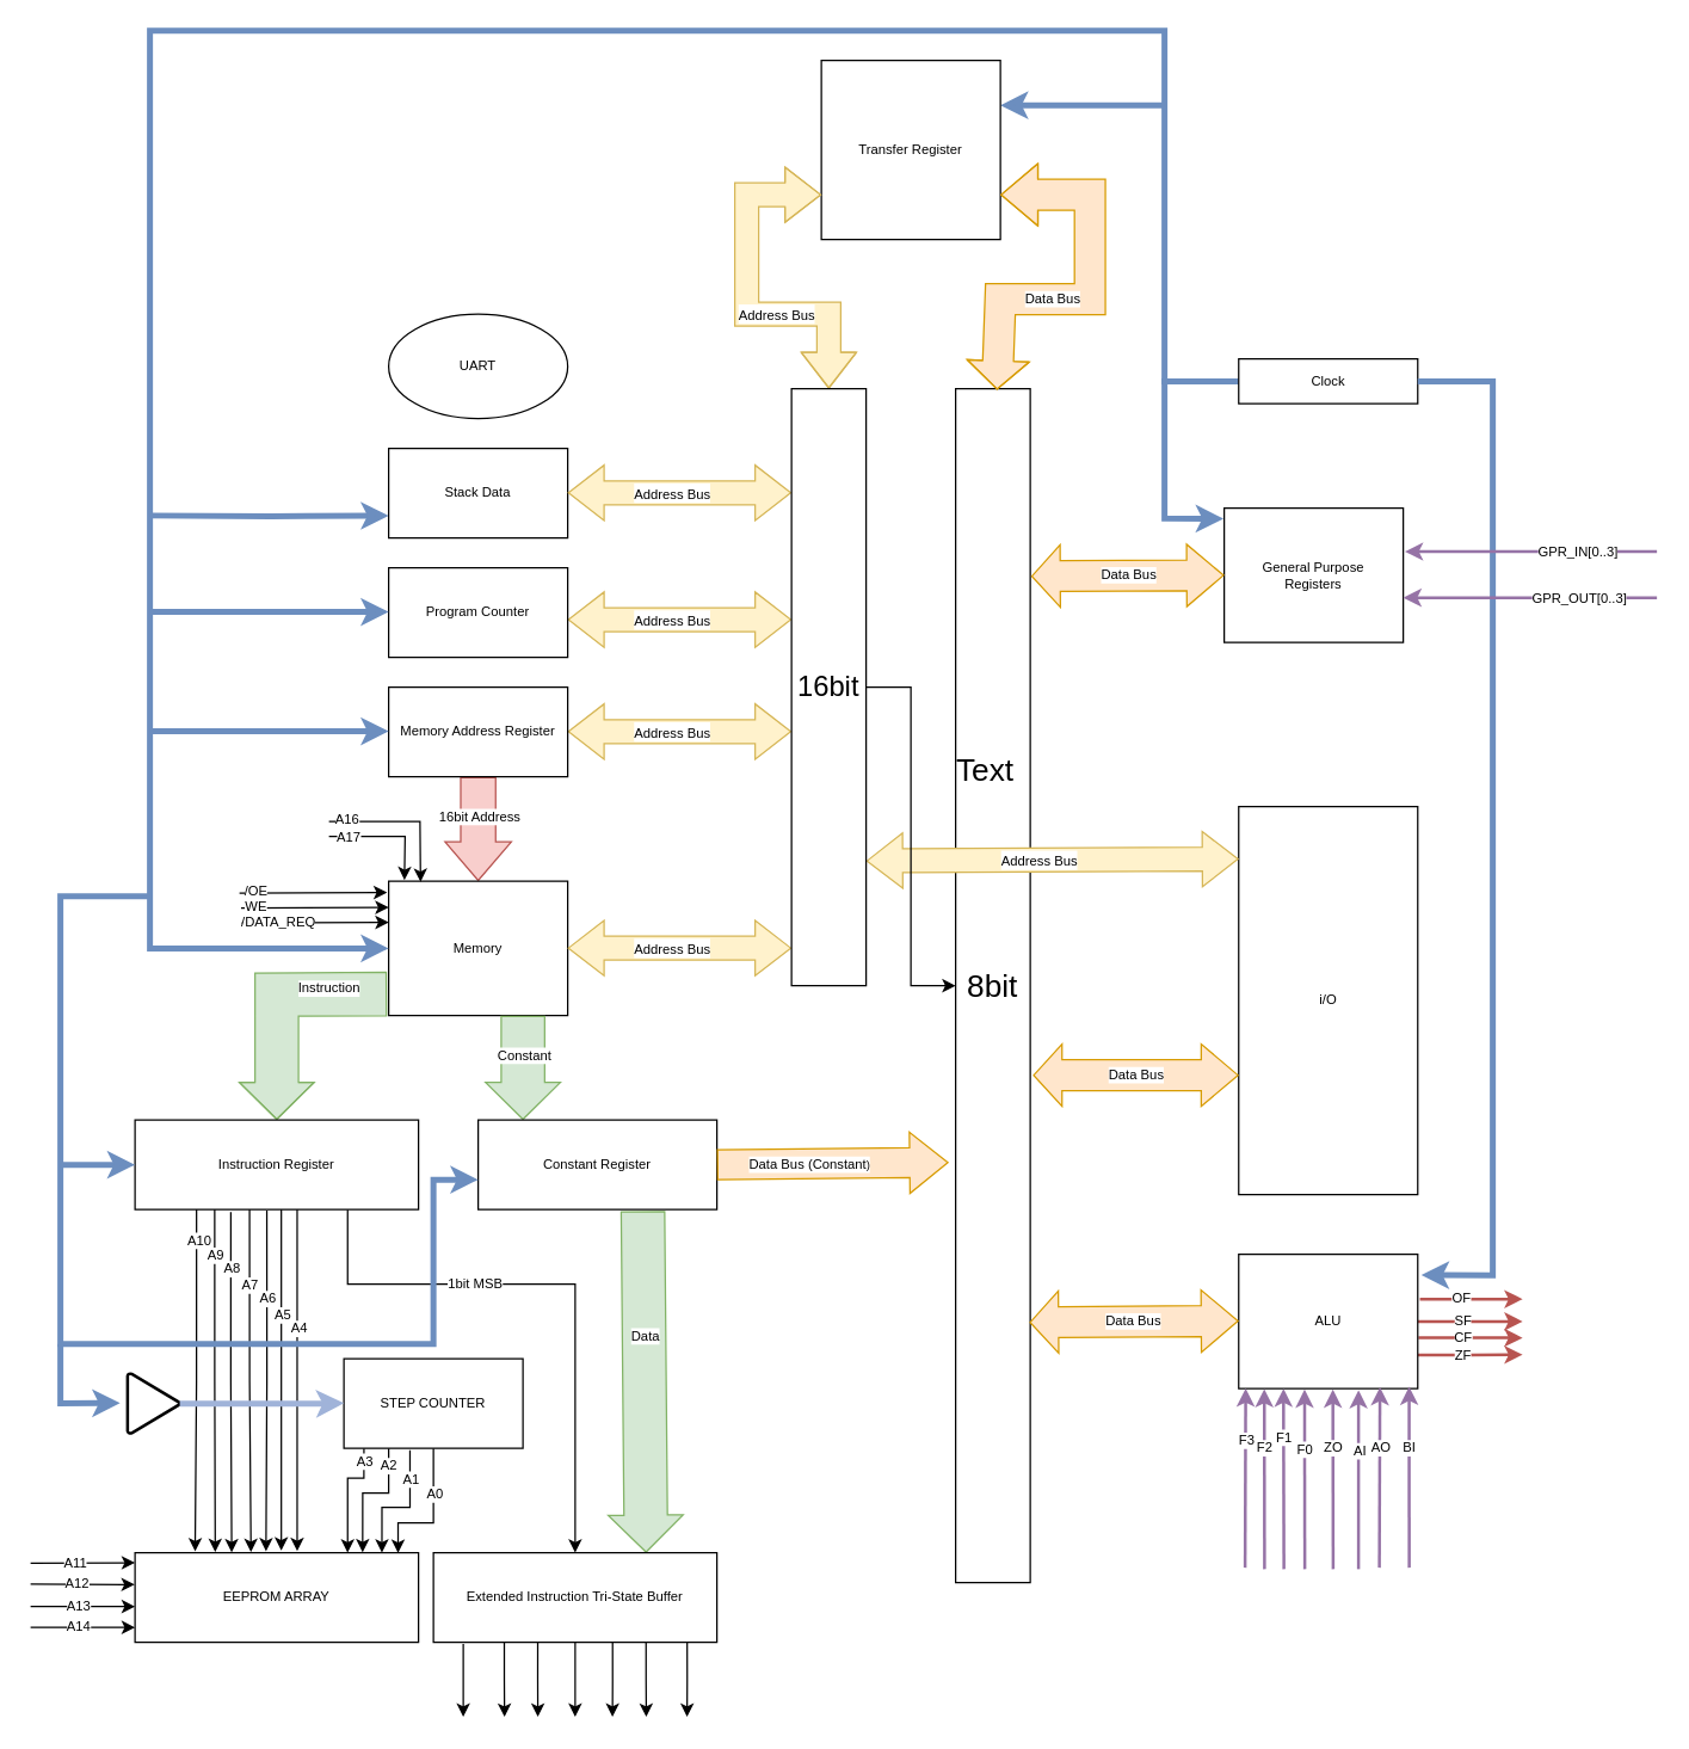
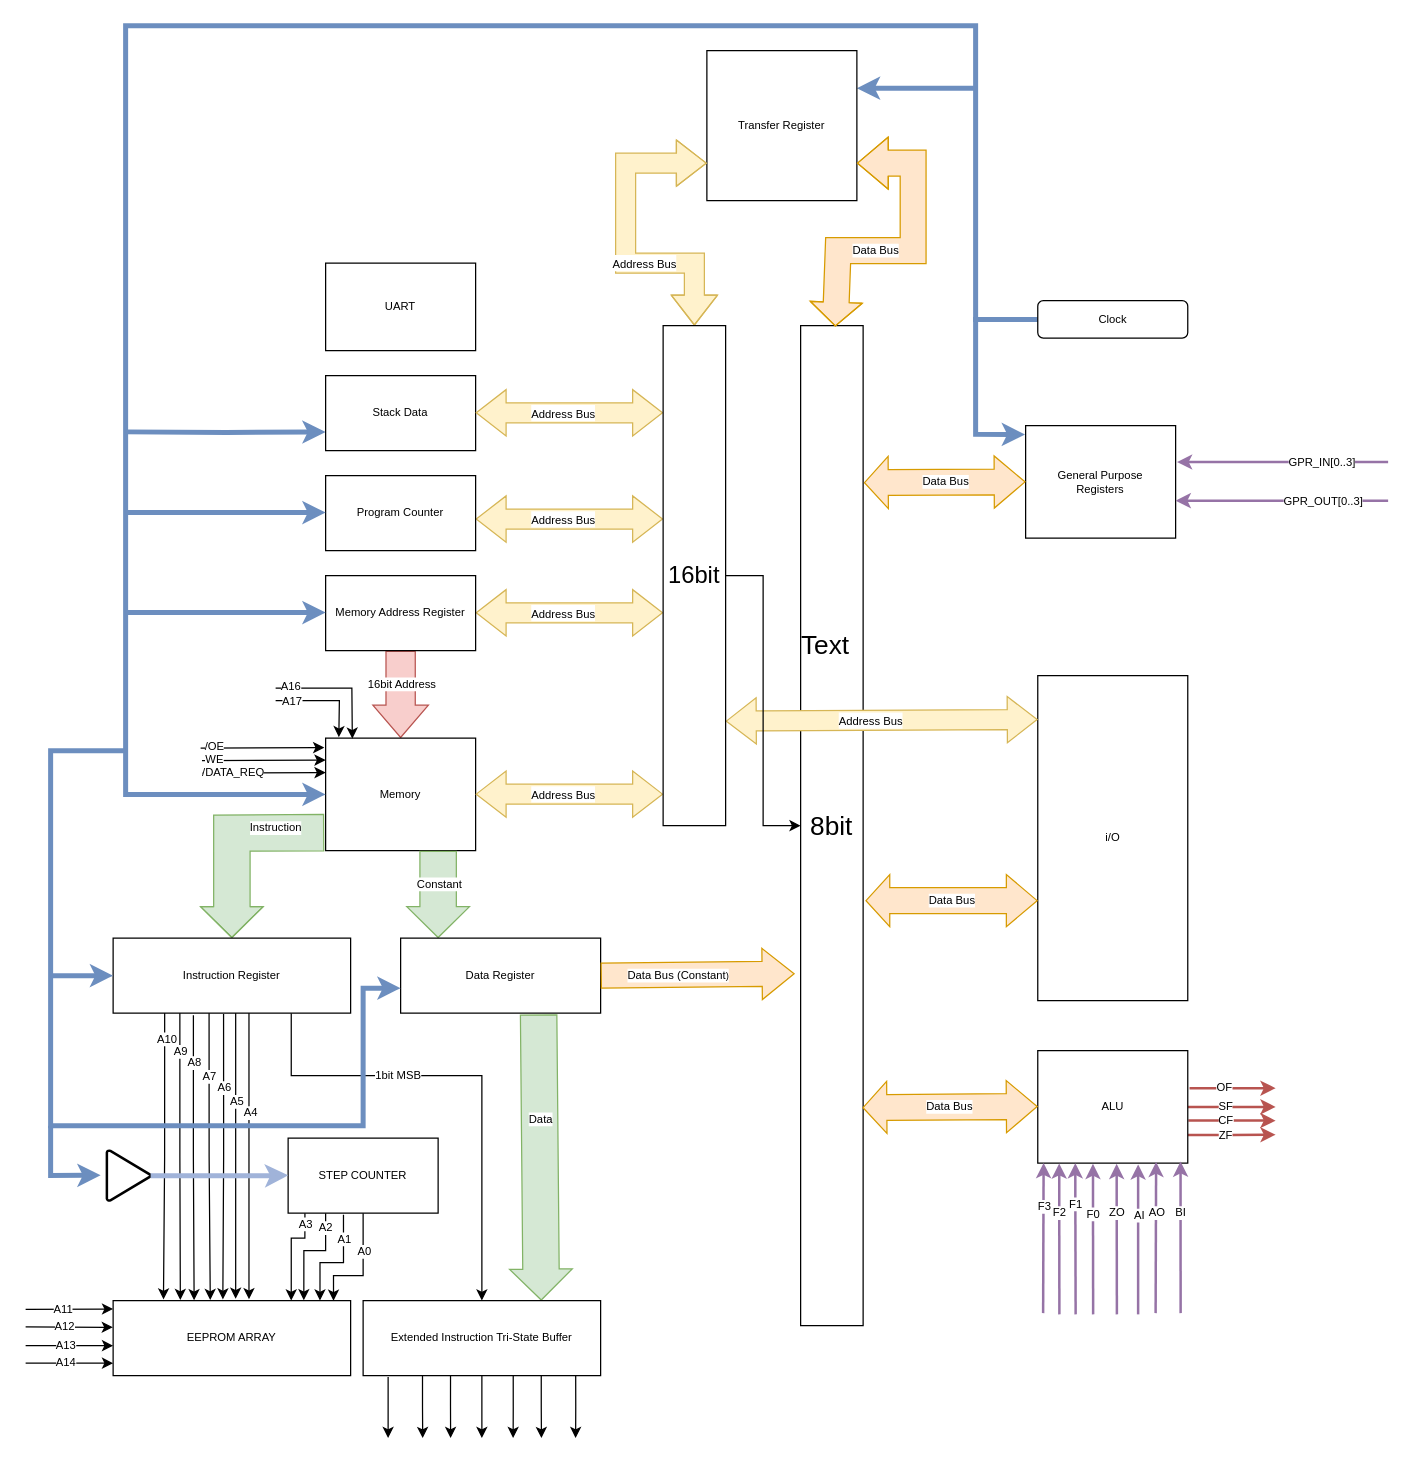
- <mxCell id="73" value="Transfer Register" style="rounded=0;whiteSpace=wrap;html=1;fontSize=9;" parent="1" vertex="1"><mxGeometry x="550" y="40" width="120" height="120" as="geometry" /></mxCell>
+ <mxCell id="73" value="Transfer Register" style="rounded=0;whiteSpace=wrap;html=1;fontSize=9;" parent="1" vertex="1"><mxGeometry x="565" y="40" width="120" height="120" as="geometry" /></mxCell>
- <mxCell id="108" value="UART" style="ellipse;whiteSpace=wrap;html=1;fontSize=9;" parent="1" vertex="1"><mxGeometry x="260" y="210" width="120" height="70" as="geometry" /></mxCell>
+ <mxCell id="108" value="UART" style="rounded=0;whiteSpace=wrap;html=1;fontSize=9;" parent="1" vertex="1"><mxGeometry x="260" y="210" width="120" height="70" as="geometry" /></mxCell>
- <mxCell id="68" value="Clock" style="rounded=0;whiteSpace=wrap;html=1;fontSize=9;" parent="1" vertex="1"><mxGeometry x="829.71" y="240" width="120" height="30" as="geometry" /></mxCell>
+ <mxCell id="68" value="Clock" style="whiteSpace=wrap;html=1;fontSize=9;rounded=1;" parent="1" vertex="1"><mxGeometry x="829.71" y="240" width="120" height="30" as="geometry" /></mxCell>
- <mxCell id="102" style="edgeStyle=orthogonalEdgeStyle;rounded=0;orthogonalLoop=1;jettySize=auto;html=1;exitX=1;exitY=0.5;exitDx=0;exitDy=0;entryX=1.02;entryY=0.155;entryDx=0;entryDy=0;fontSize=9;strokeWidth=4;fillColor=#dae8fc;strokeColor=#6c8ebf;entryPerimeter=0;" parent="1" source="68" target="63" edge="1"><mxGeometry relative="1" as="geometry"><Array as="points"><mxPoint x="1000" y="255" /><mxPoint x="1000" y="854" /></Array></mxGeometry></mxCell>
- <mxCell id="32" value="Constant Register" style="rounded=0;whiteSpace=wrap;html=1;fontSize=9;" parent="1" vertex="1"><mxGeometry x="320" y="750" width="160" height="60" as="geometry" /></mxCell>
+ <mxCell id="32" value="Data Register" style="rounded=0;whiteSpace=wrap;html=1;fontSize=9;" parent="1" vertex="1"><mxGeometry x="320" y="750" width="160" height="60" as="geometry" /></mxCell>
